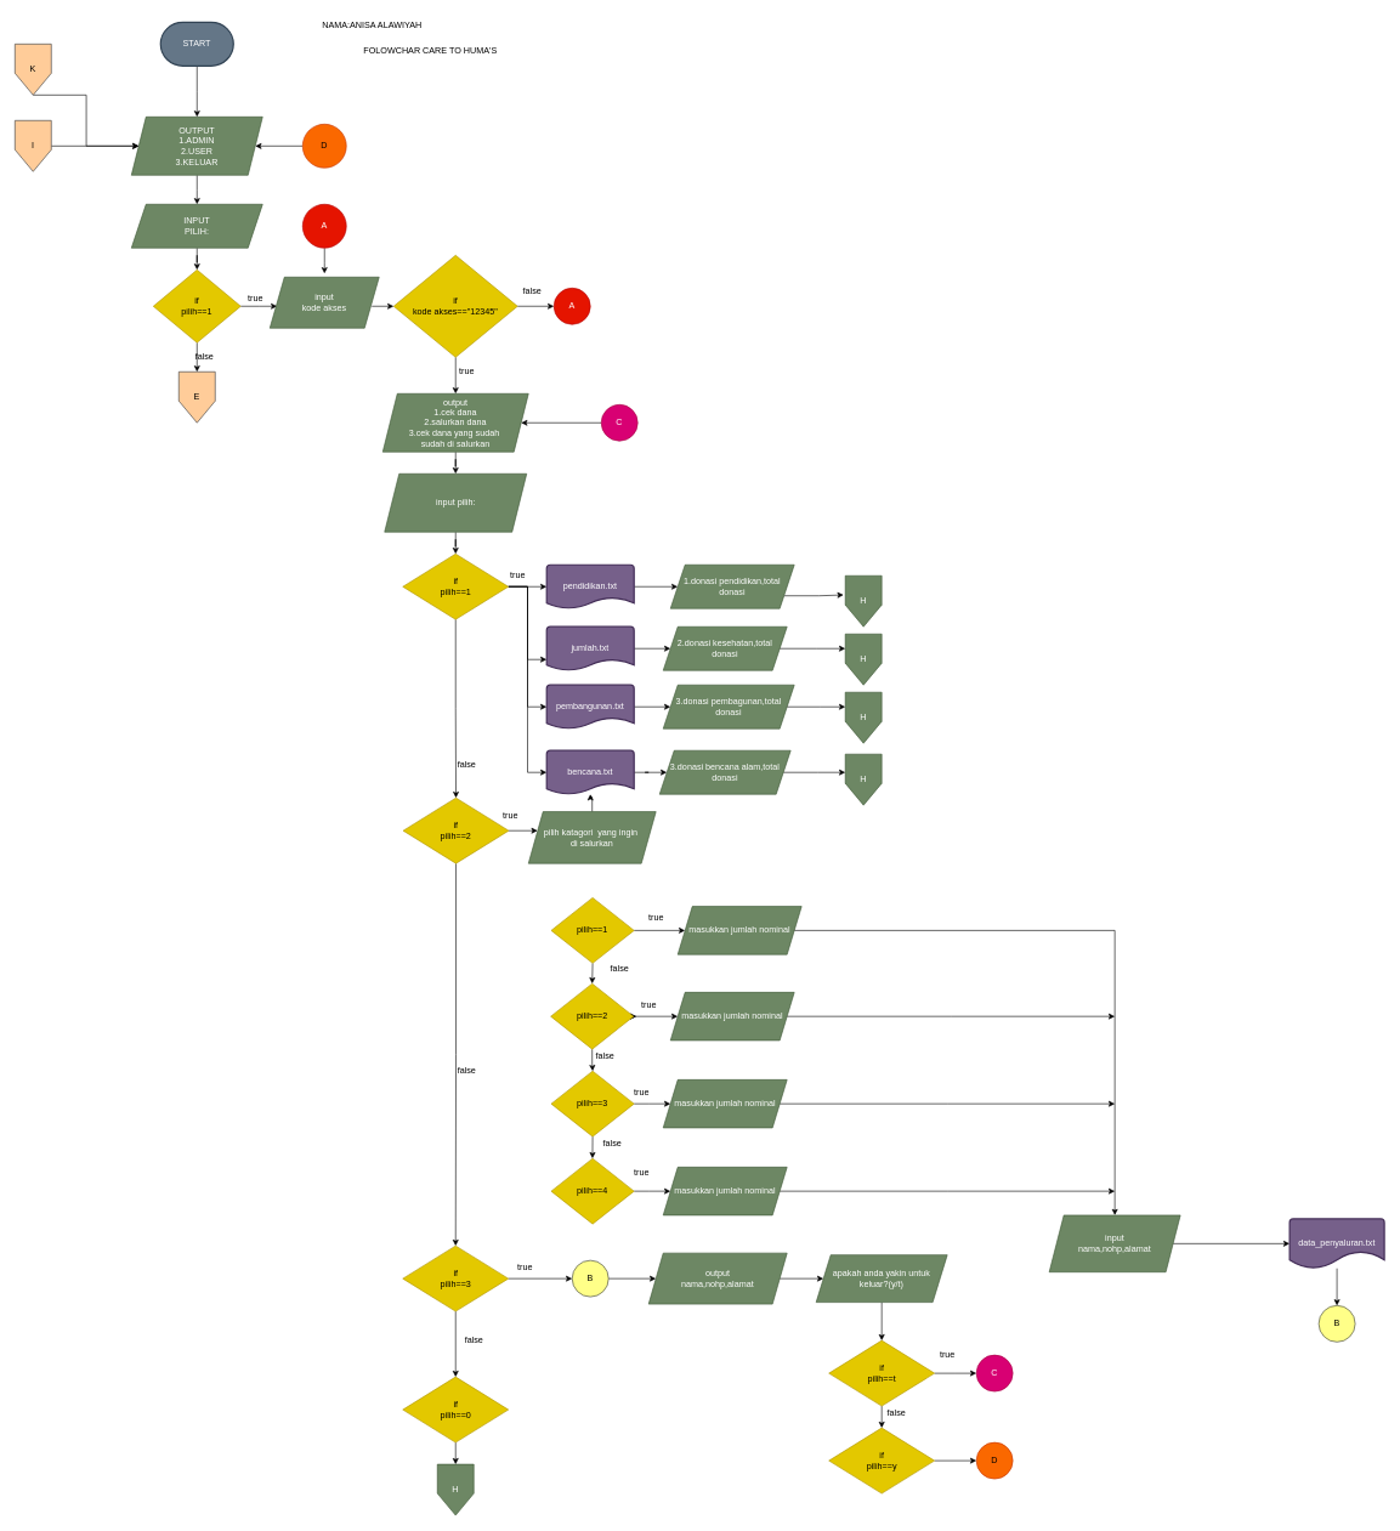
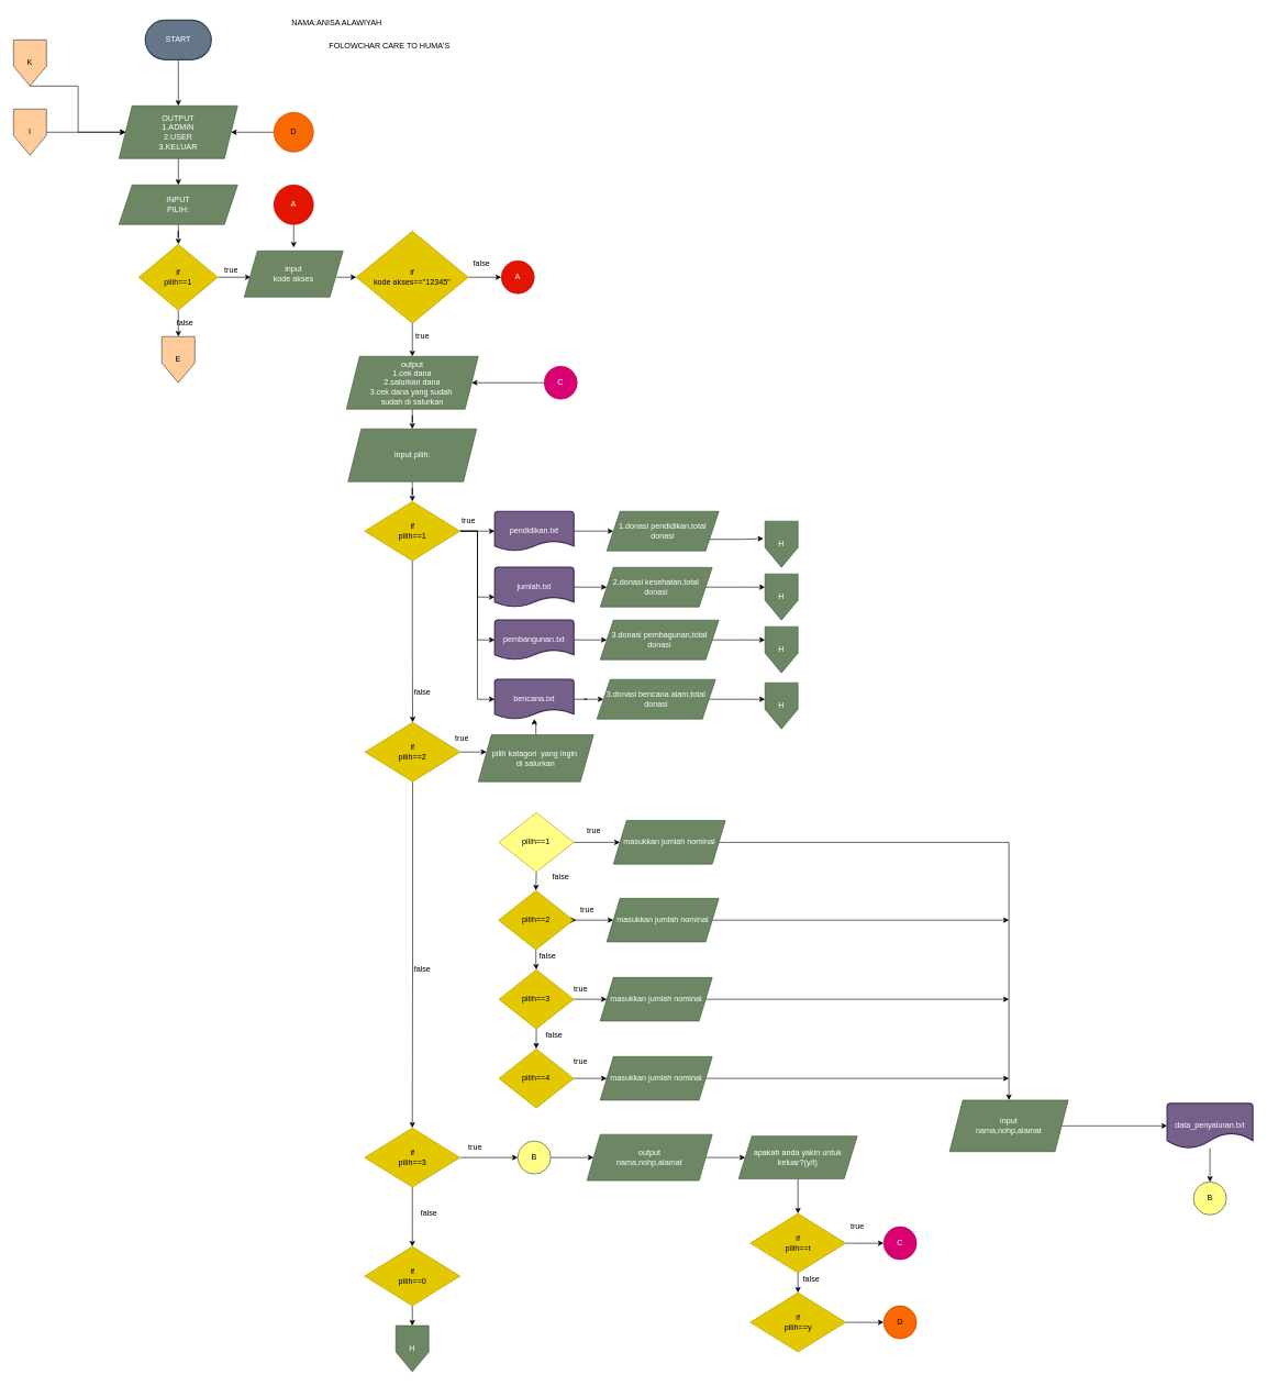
- <mxCell id="53" value="pilih==1" style="rhombus;whiteSpace=wrap;html=1;fillColor=#e3c800;fontColor=#000000;strokeColor=#B09500;" parent="1" vertex="1"><mxGeometry x="756.25" y="1232" width="113.75" height="90" as="geometry" /></mxCell>
+ <mxCell id="53" value="pilih==1" style="rhombus;whiteSpace=wrap;html=1;fillColor=#ffff88;fontColor=#000000;strokeColor=#B09500;" parent="1" vertex="1"><mxGeometry x="756.25" y="1232" width="113.75" height="90" as="geometry" /></mxCell>
